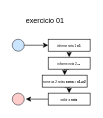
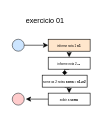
- <mxCell id="4" value="&lt;div&gt;&lt;font style=&quot;font-size: 5px;&quot;&gt;&lt;font&gt;informe nota 1&amp;nbsp;&lt;b&gt;n1&lt;/b&gt;&lt;/font&gt;&lt;/font&gt;&lt;/div&gt;" style="rounded=0;whiteSpace=wrap;html=1;" parent="1" vertex="1"><mxGeometry x="80" y="65" width="70" height="20" as="geometry" /></mxCell>
+ <mxCell id="4" value="&lt;div&gt;&lt;font style=&quot;font-size: 5px;&quot;&gt;&lt;font&gt;informe nota 1&amp;nbsp;&lt;b&gt;n1&lt;/b&gt;&lt;/font&gt;&lt;/font&gt;&lt;/div&gt;" style="rounded=0;whiteSpace=wrap;html=1;fillColor=#ffe6cc;" parent="1" vertex="1"><mxGeometry x="80" y="65" width="70" height="20" as="geometry" /></mxCell>
- <mxCell id="11" value="" style="endArrow=classic;html=1;rounded=0;entryX=0.5;entryY=0;entryDx=0;entryDy=0;exitX=0.5;exitY=1;exitDx=0;exitDy=0;dashed=1;" parent="1" source="4" target="6" edge="1"><mxGeometry width="50" height="50" relative="1" as="geometry"><mxPoint x="80" y="135" as="sourcePoint" /><mxPoint x="130" y="85" as="targetPoint" /></mxGeometry></mxCell>
+ <mxCell id="11" value="" style="endArrow=classic;html=1;rounded=0;entryX=0.5;entryY=0;entryDx=0;entryDy=0;exitX=0.5;exitY=1;exitDx=0;exitDy=0;" parent="1" source="4" target="6" edge="1"><mxGeometry width="50" height="50" relative="1" as="geometry"><mxPoint x="80" y="135" as="sourcePoint" /><mxPoint x="130" y="85" as="targetPoint" /></mxGeometry></mxCell>
- <mxCell id="5" style="edgeStyle=orthogonalEdgeStyle;rounded=0;orthogonalLoop=1;jettySize=auto;html=1;exitX=0.5;exitY=1;exitDx=0;exitDy=0;entryX=0.5;entryY=0;entryDx=0;entryDy=0;" parent="1" source="6" target="8" edge="1"><mxGeometry relative="1" as="geometry" /></mxCell>
+ <mxCell id="5" style="edgeStyle=orthogonalEdgeStyle;rounded=0;orthogonalLoop=1;jettySize=auto;html=1;exitX=0.5;exitY=1;exitDx=0;exitDy=0;entryX=0.5;entryY=0;entryDx=0;entryDy=0;endArrow=diamond;" parent="1" source="6" target="8" edge="1"><mxGeometry relative="1" as="geometry" /></mxCell>
- <mxCell id="9" value="&lt;font style=&quot;font-size: 5px;&quot;&gt;&lt;font&gt;exibir a &lt;/font&gt;&lt;/font&gt;&lt;font style=&quot;font-size: 5px;&quot;&gt;&lt;font&gt;&lt;b&gt;nota&lt;/b&gt;&lt;/font&gt;&lt;/font&gt;" style="rounded=0;whiteSpace=wrap;html=1;" parent="1" vertex="1"><mxGeometry x="80" y="155" width="70" height="20" as="geometry" /></mxCell>
+ <mxCell id="9" value="&lt;font style=&quot;font-size: 5px;&quot;&gt;&lt;font&gt;exibir a &lt;/font&gt;&lt;/font&gt;&lt;font style=&quot;font-size: 5px;&quot;&gt;&lt;font&gt;&lt;b&gt;soma&lt;/b&gt;&lt;/font&gt;&lt;/font&gt;" style="rounded=0;whiteSpace=wrap;html=1;" parent="1" vertex="1"><mxGeometry x="80" y="155" width="70" height="20" as="geometry" /></mxCell>
